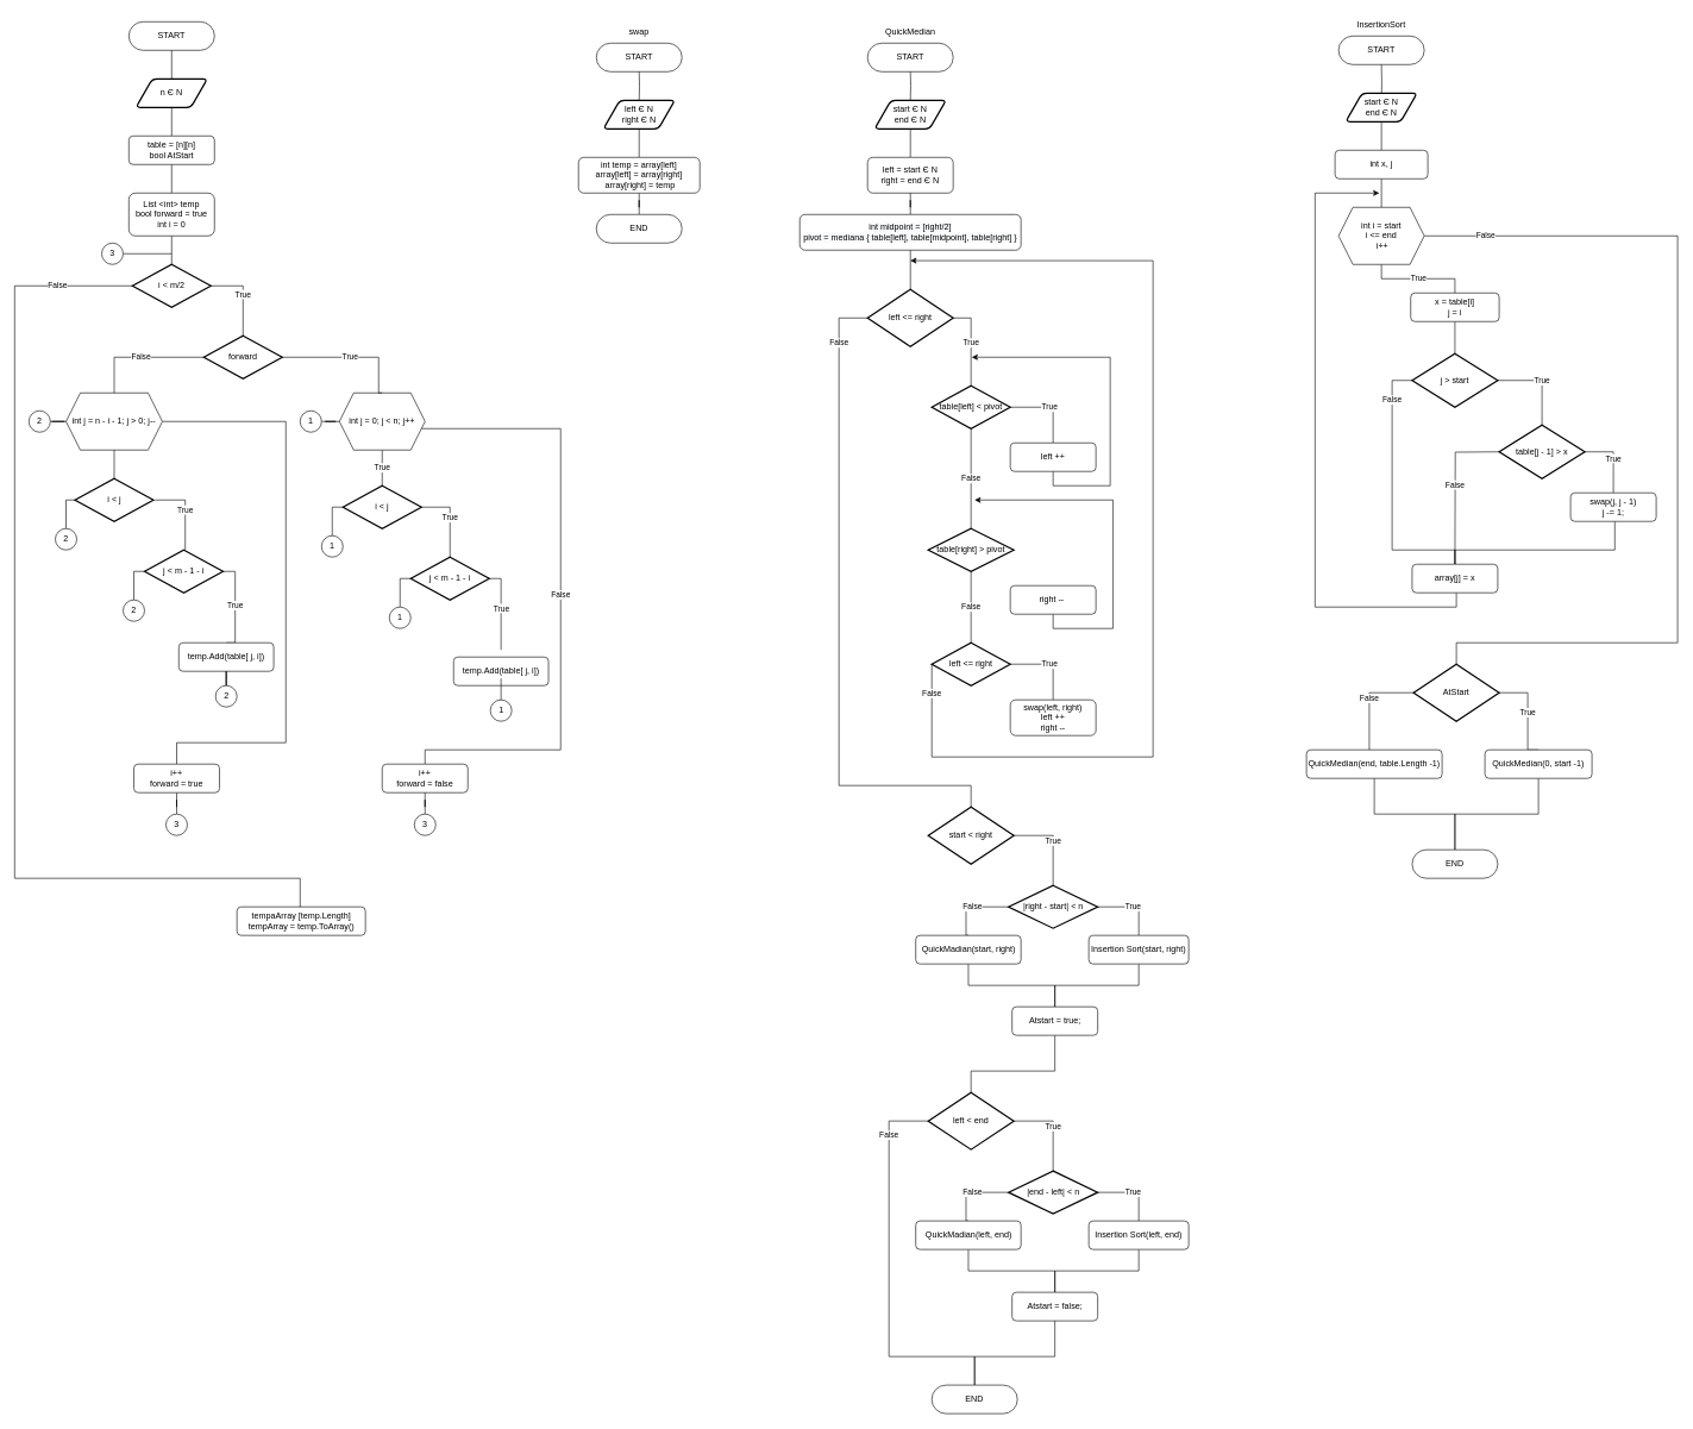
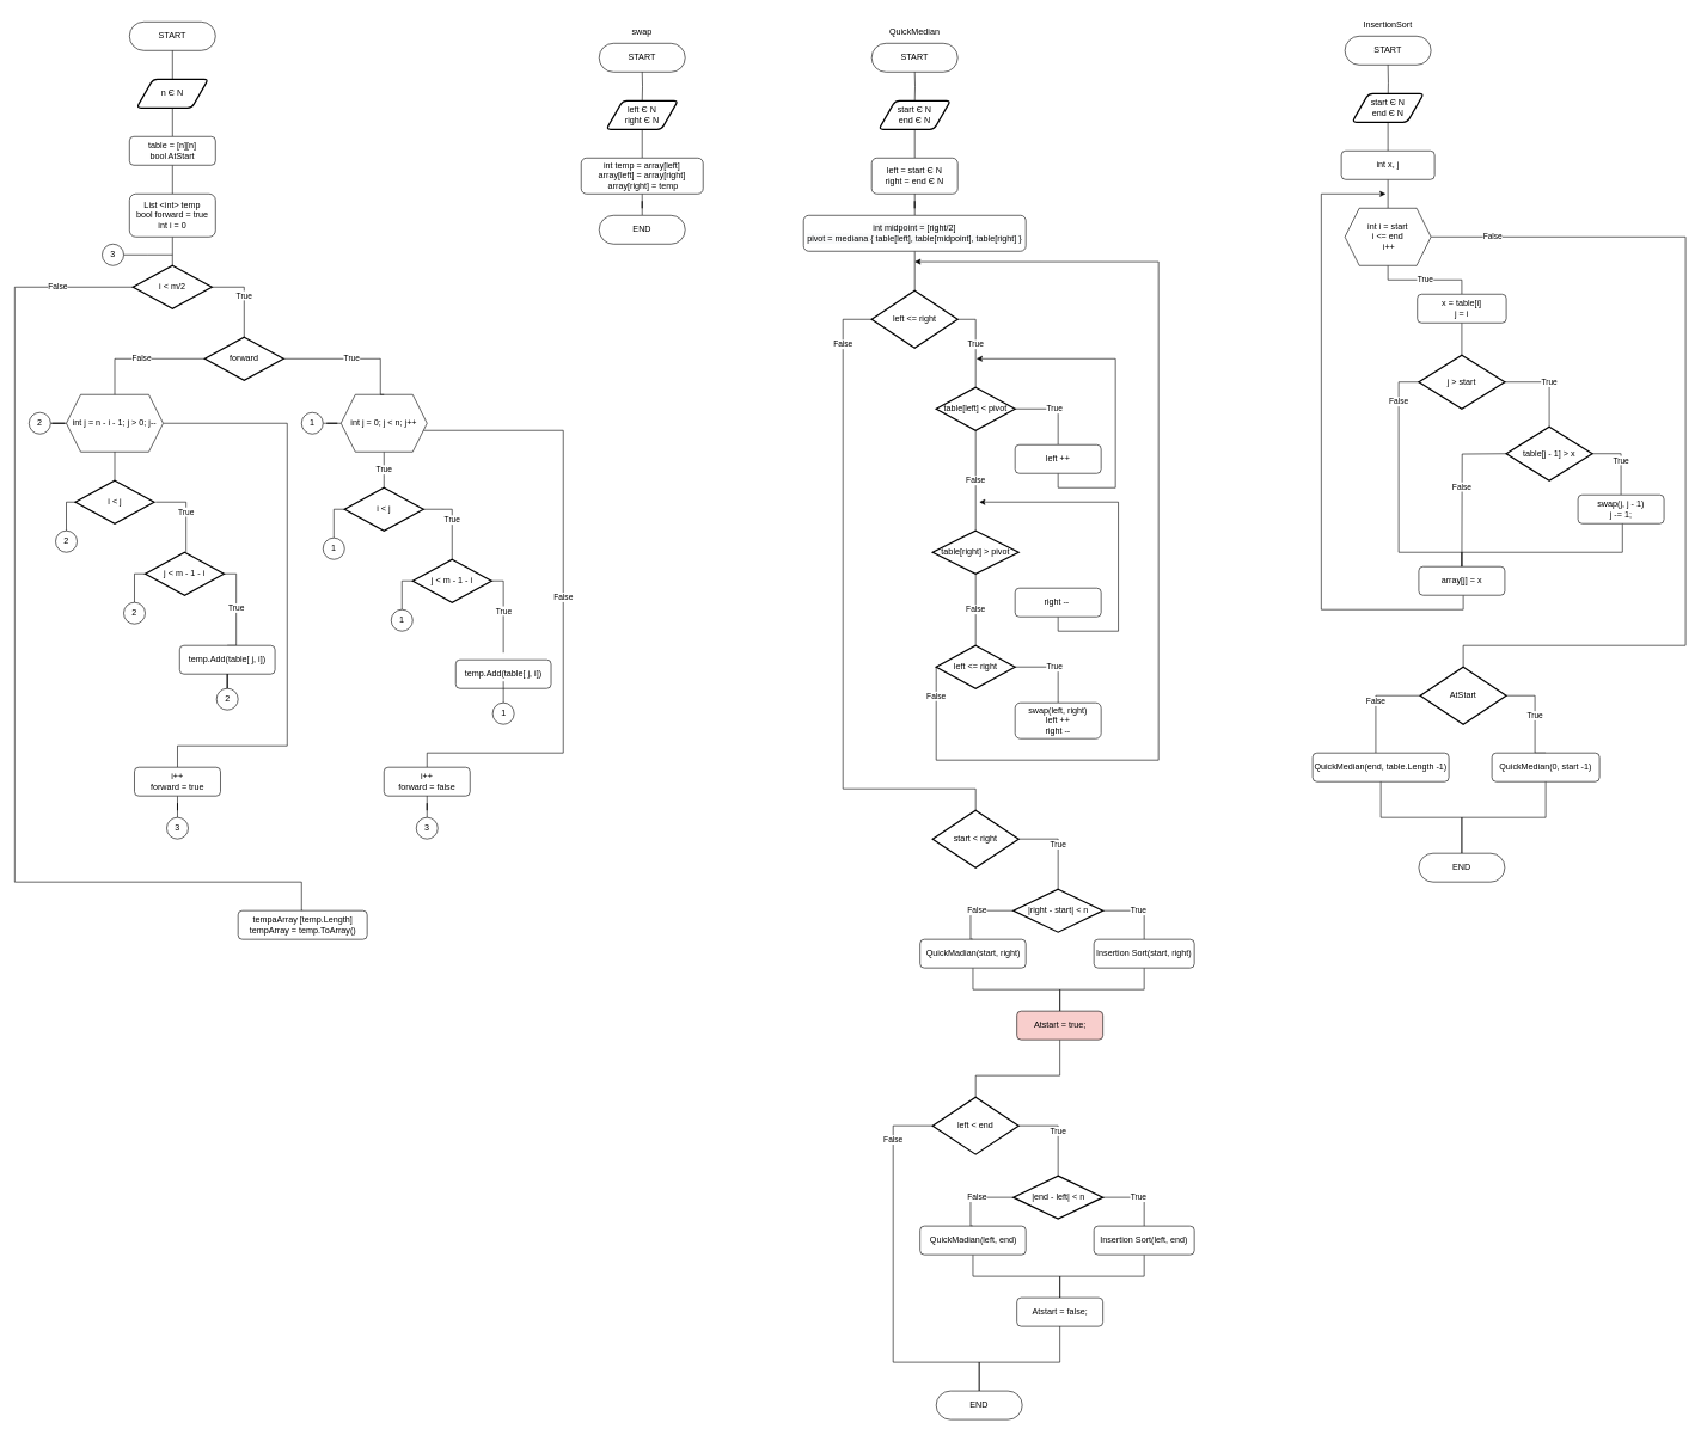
- <mxCell id="100" value="Atstart = true;" style="rounded=1;whiteSpace=wrap;html=1;" vertex="1" parent="1"><mxGeometry x="1417.5" y="1410" width="120" height="40" as="geometry" /></mxCell>
+ <mxCell id="100" value="Atstart = true;" style="rounded=1;whiteSpace=wrap;html=1;fillColor=#f8cecc;" vertex="1" parent="1"><mxGeometry x="1417.5" y="1410" width="120" height="40" as="geometry" /></mxCell>
